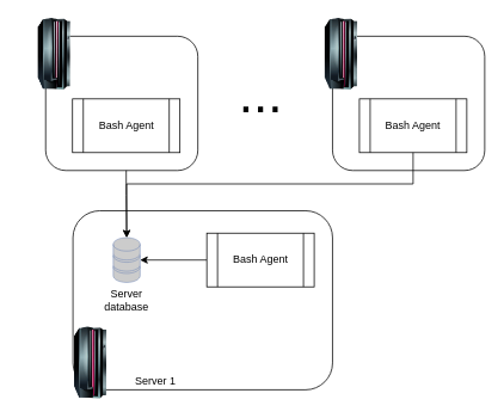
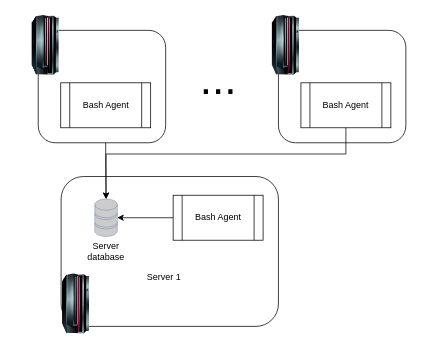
- <mxCell id="19" value="Server 1" style="text;html=1;strokeColor=none;fillColor=none;align=center;verticalAlign=middle;whiteSpace=wrap;rounded=0;" parent="1" vertex="1"><mxGeometry x="141" y="415" width="65" height="20" as="geometry" /></mxCell>
+ <mxCell id="19" value="Server 1" style="text;html=1;strokeColor=none;fillColor=none;align=center;verticalAlign=middle;whiteSpace=wrap;rounded=0;" parent="1" vertex="1"><mxGeometry x="186" y="360" width="65" height="20" as="geometry" /></mxCell>
